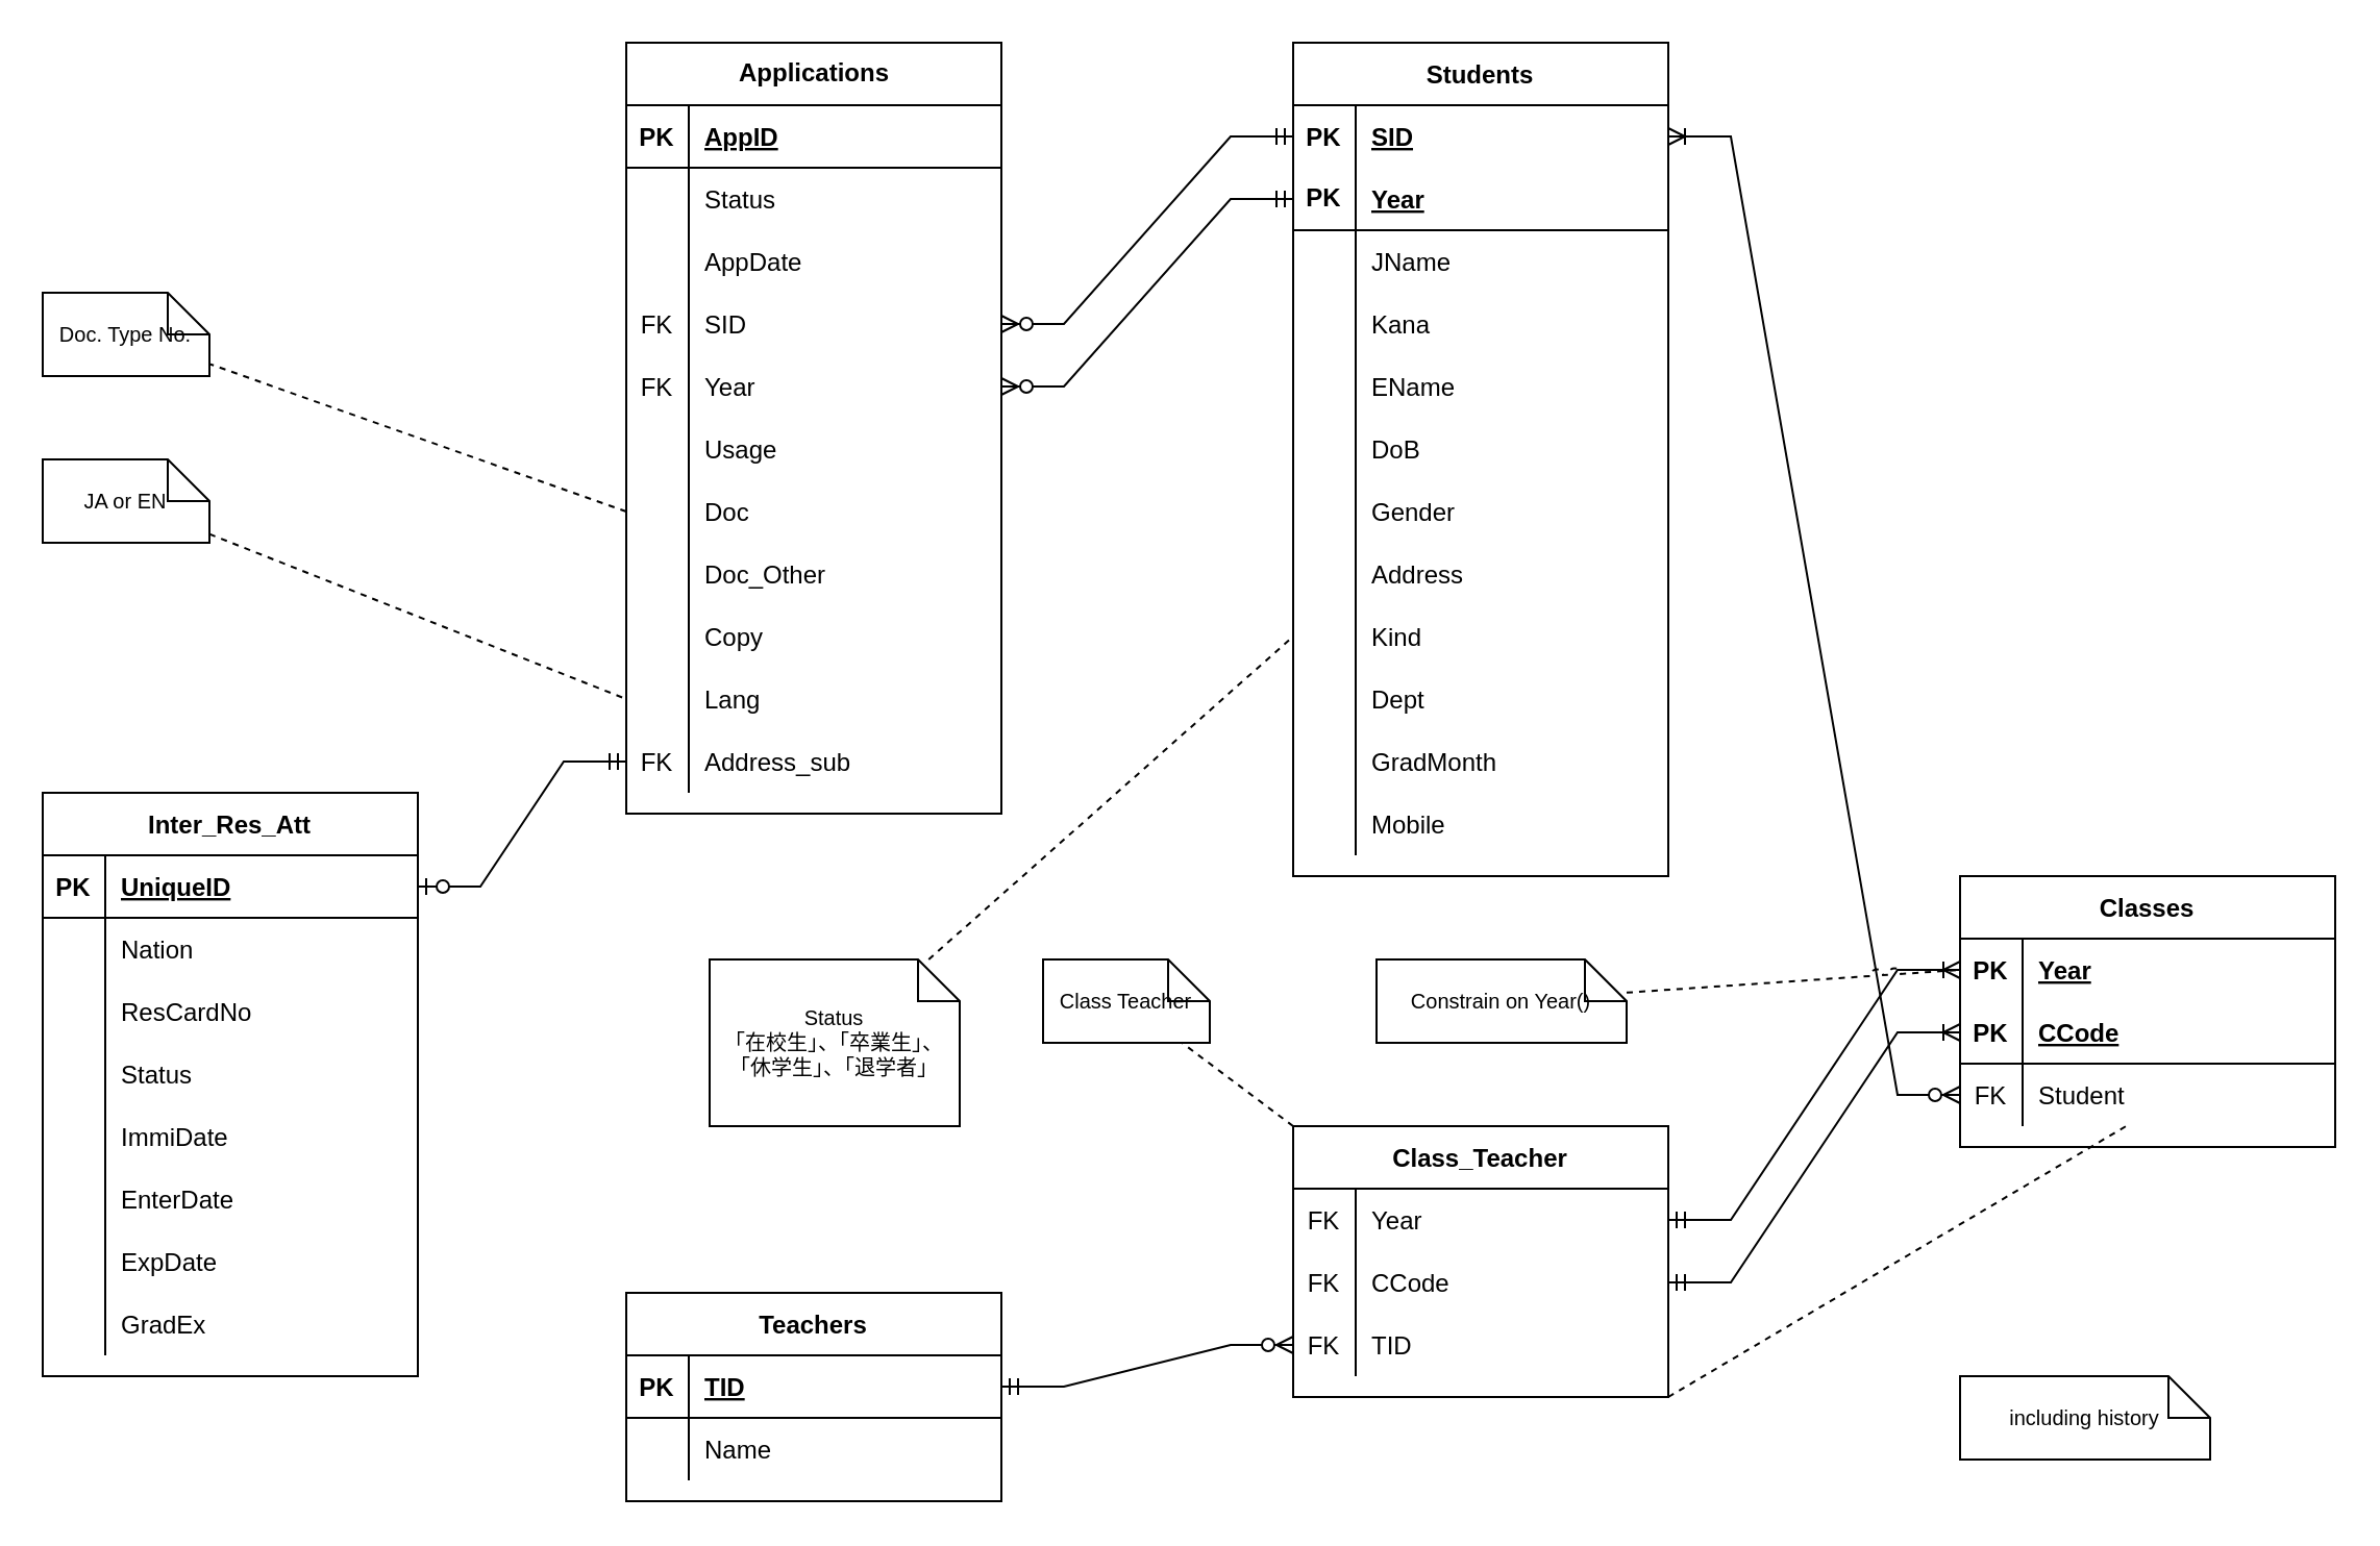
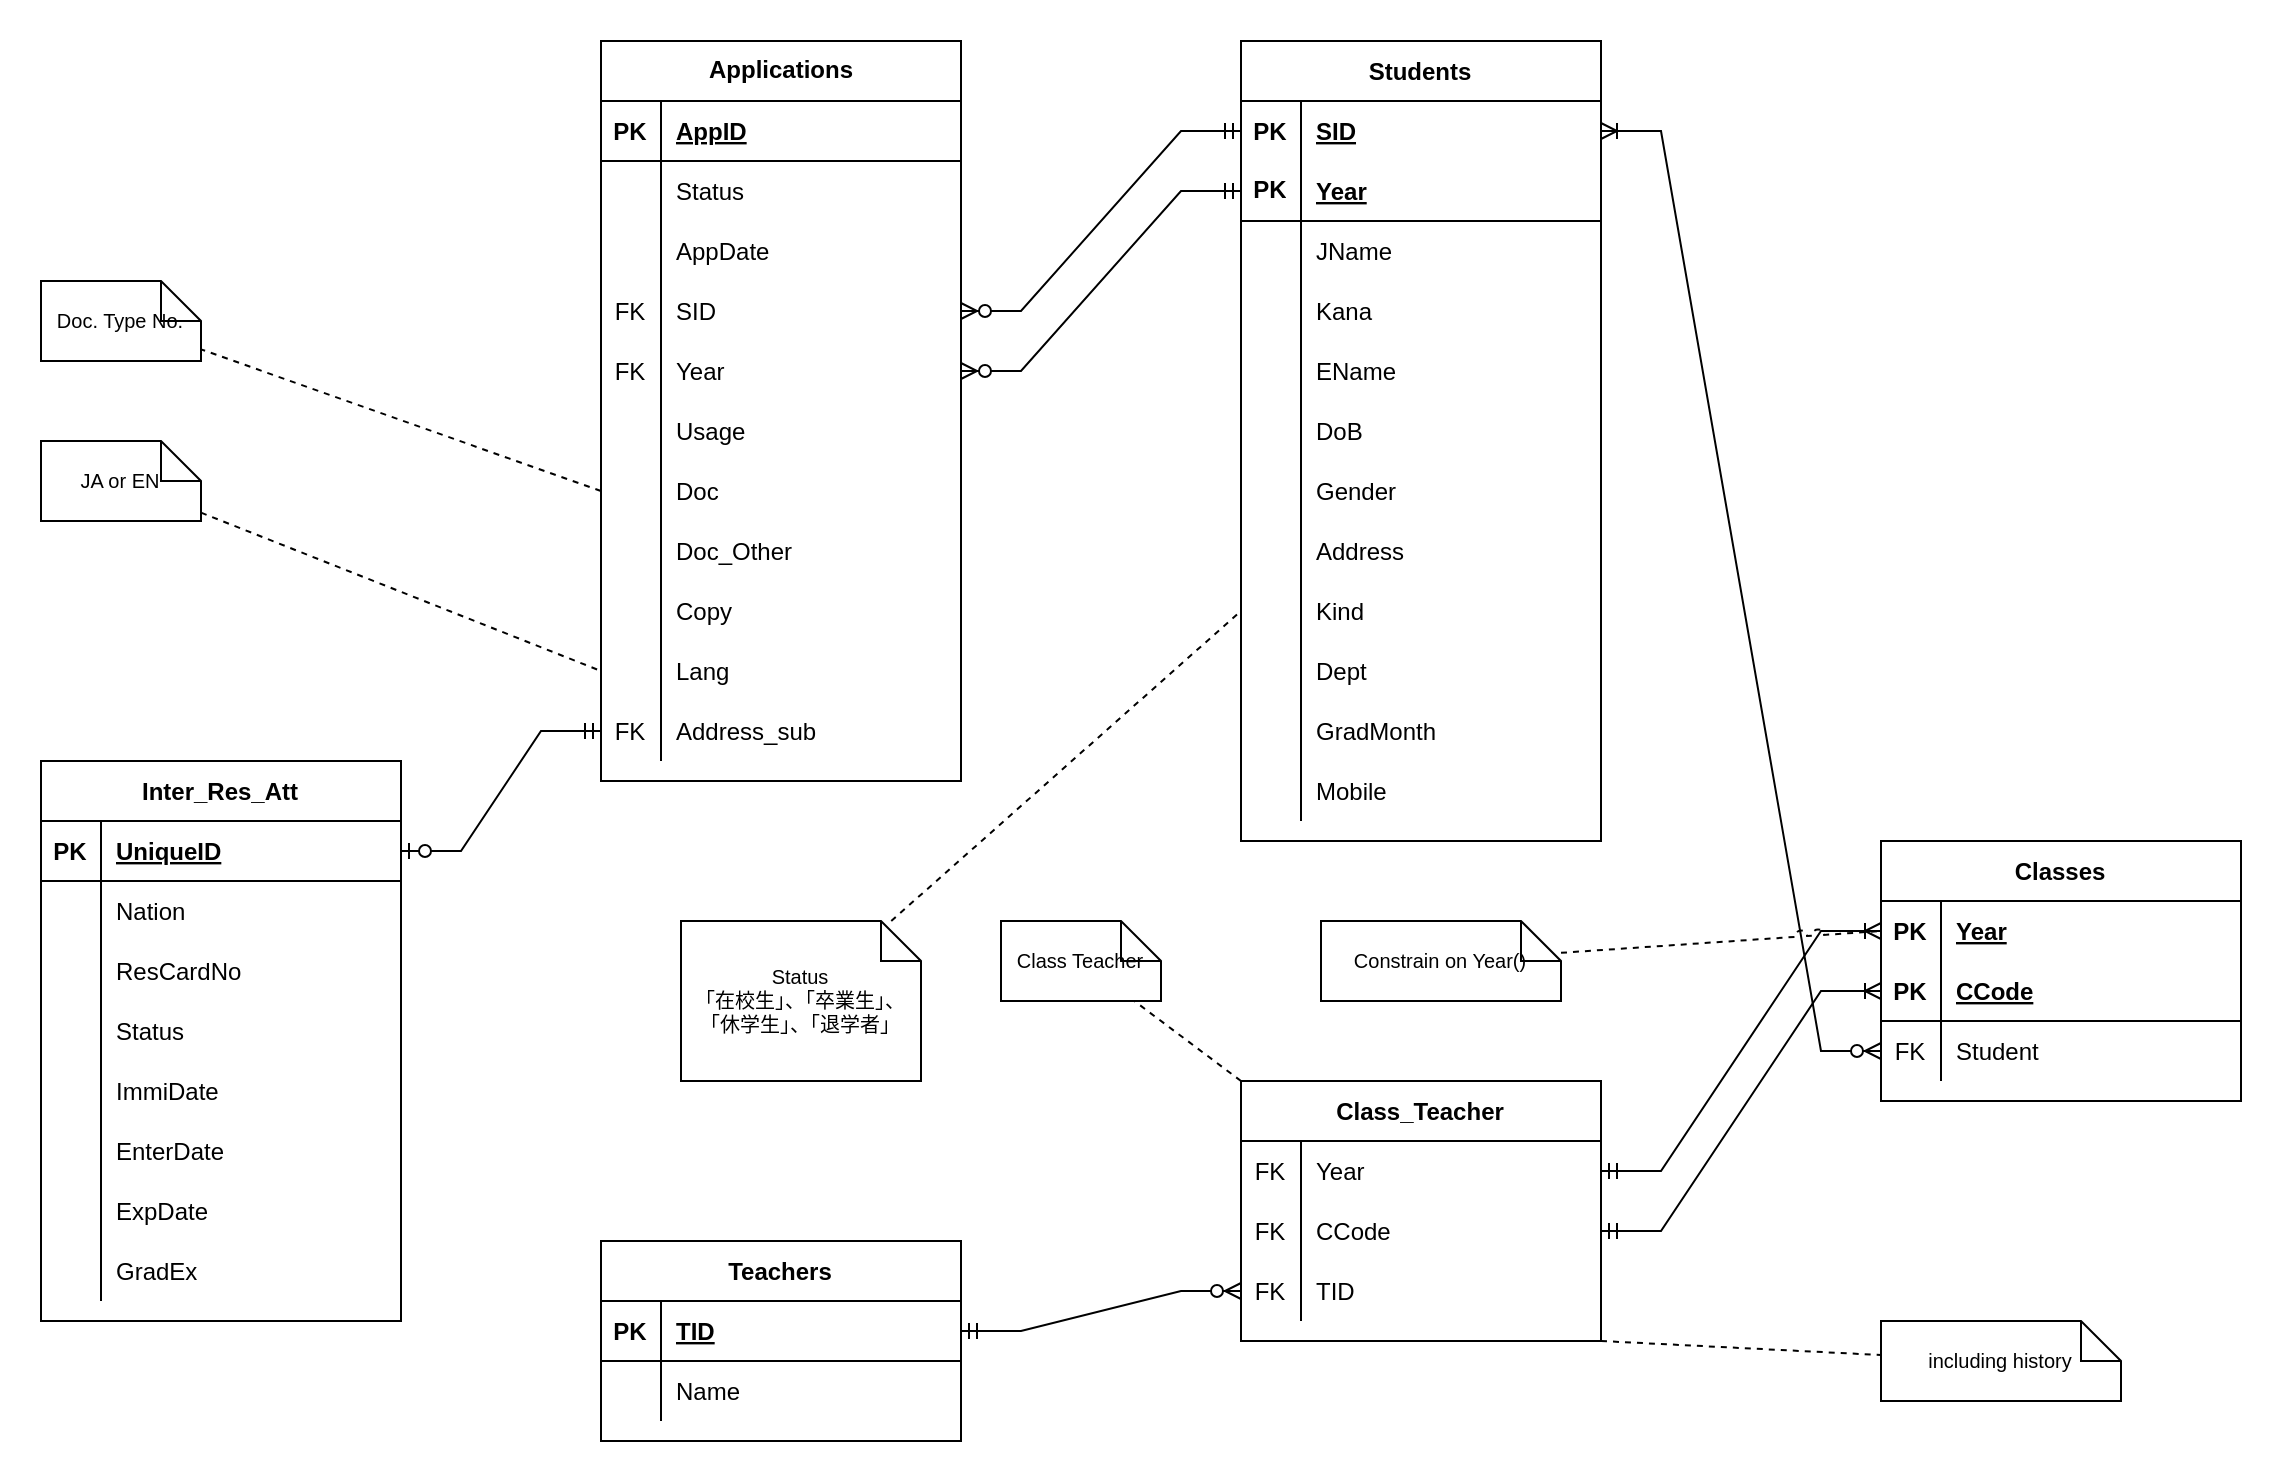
- <mxCell id="115" style="edgeStyle=none;rounded=0;orthogonalLoop=1;jettySize=auto;html=1;exitX=1;exitY=1;exitDx=0;exitDy=0;dashed=1;startArrow=none;startFill=0;endArrow=none;endFill=0;jumpStyle=arc;" edge="1" parent="1" source="117" target="139"><mxGeometry relative="1" as="geometry" /></mxCell>
+ <mxCell id="115" style="edgeStyle=none;rounded=0;orthogonalLoop=1;jettySize=auto;html=1;exitX=1;exitY=1;exitDx=0;exitDy=0;dashed=1;startArrow=none;startFill=0;endArrow=none;endFill=0;jumpStyle=arc;" edge="1" parent="1" source="117" target="142"><mxGeometry relative="1" as="geometry" /></mxCell>
